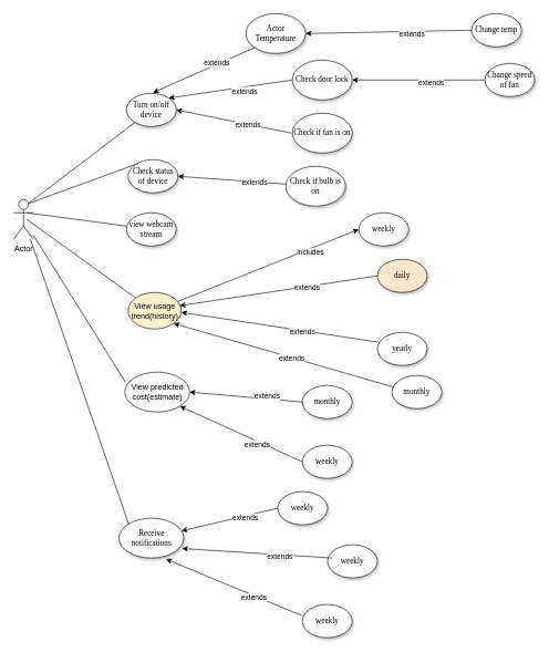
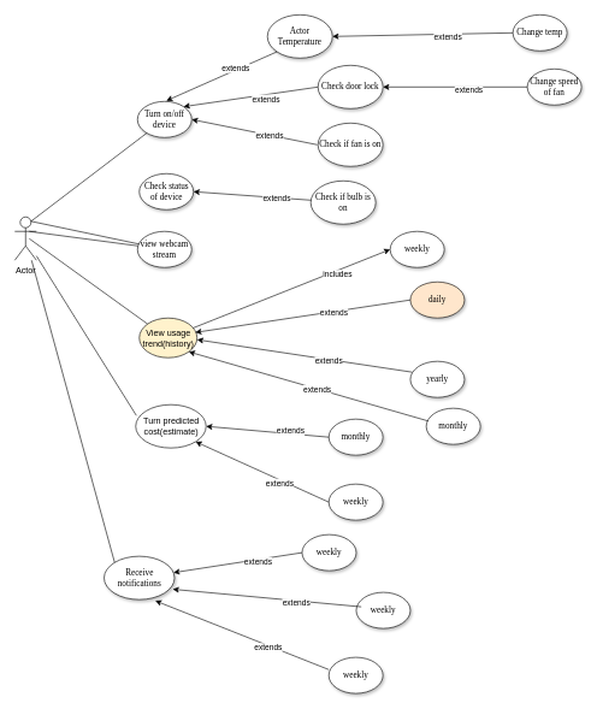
- <mxCell id="12" value="" style="endArrow=none;html=1;entryX=0;entryY=0;entryDx=0;entryDy=0;exitX=0.75;exitY=0.1;exitDx=0;exitDy=0;exitPerimeter=0;" edge="1" parent="1" source="10" target="8"><mxGeometry width="50" height="50" relative="1" as="geometry"><mxPoint x="80" y="257.61" as="sourcePoint" /><mxPoint x="200.558" y="180" as="targetPoint" /></mxGeometry></mxCell>
+ <mxCell id="12" value="" style="endArrow=none;html=1;exitX=0.75;exitY=0.1;exitDx=0;exitDy=0;exitPerimeter=0;" edge="1" parent="1" source="10" target="9"><mxGeometry width="50" height="50" relative="1" as="geometry"><mxPoint x="80" y="257.61" as="sourcePoint" /><mxPoint x="200.558" y="180" as="targetPoint" /></mxGeometry></mxCell>
- <mxCell id="14" value="View predicted cost(estimate)" style="ellipse;whiteSpace=wrap;html=1;" vertex="1" parent="1"><mxGeometry x="187.5" y="560" width="97.5" height="60" as="geometry" /></mxCell>
+ <mxCell id="14" value="Turn predicted cost(estimate)" style="ellipse;whiteSpace=wrap;html=1;" vertex="1" parent="1"><mxGeometry x="187.5" y="560" width="97.5" height="60" as="geometry" /></mxCell>
- <mxCell id="6" value="Receive notifications" style="ellipse;whiteSpace=wrap;html=1;rounded=0;shadow=1;comic=0;labelBackgroundColor=none;strokeWidth=1;fontFamily=Verdana;fontSize=12;align=center;" parent="1" vertex="1"><mxGeometry x="178.75" y="780" width="97.5" height="60" as="geometry" /></mxCell>
+ <mxCell id="6" value="Receive notifications" style="ellipse;whiteSpace=wrap;html=1;rounded=0;shadow=1;comic=0;labelBackgroundColor=none;strokeWidth=1;fontFamily=Verdana;fontSize=12;align=center;" parent="1" vertex="1"><mxGeometry x="143.75" y="770" width="97.5" height="60" as="geometry" /></mxCell>
